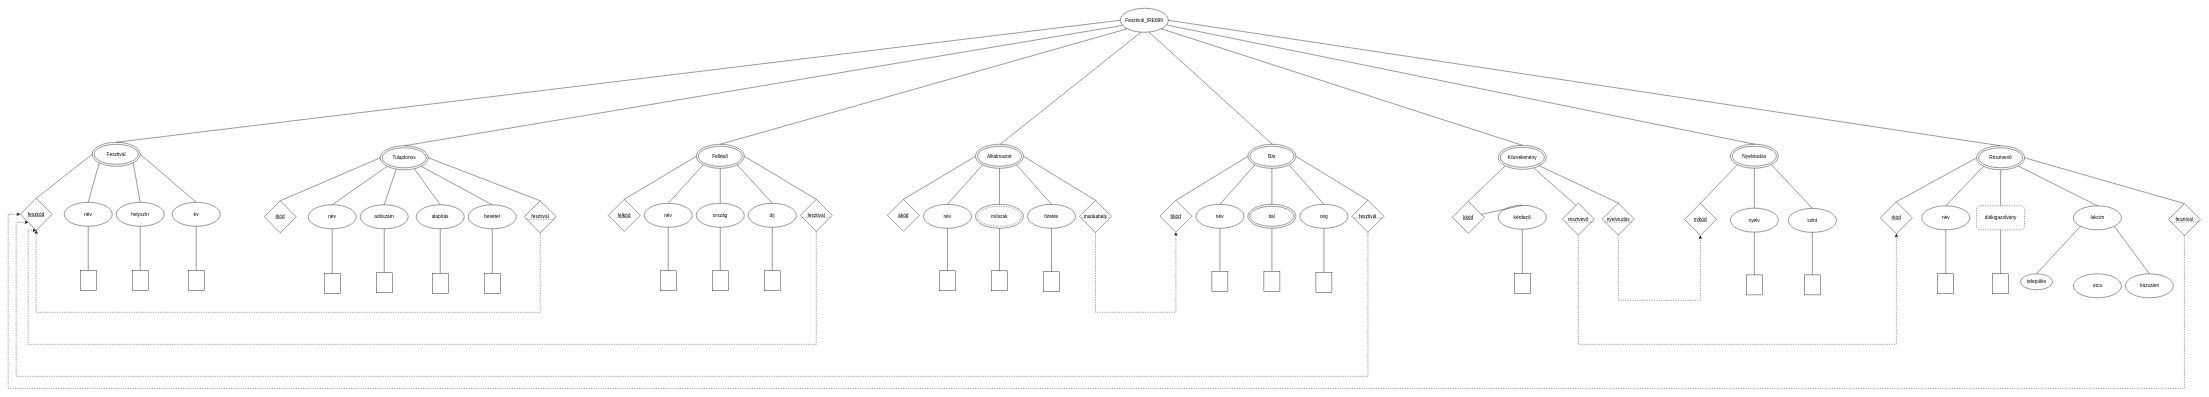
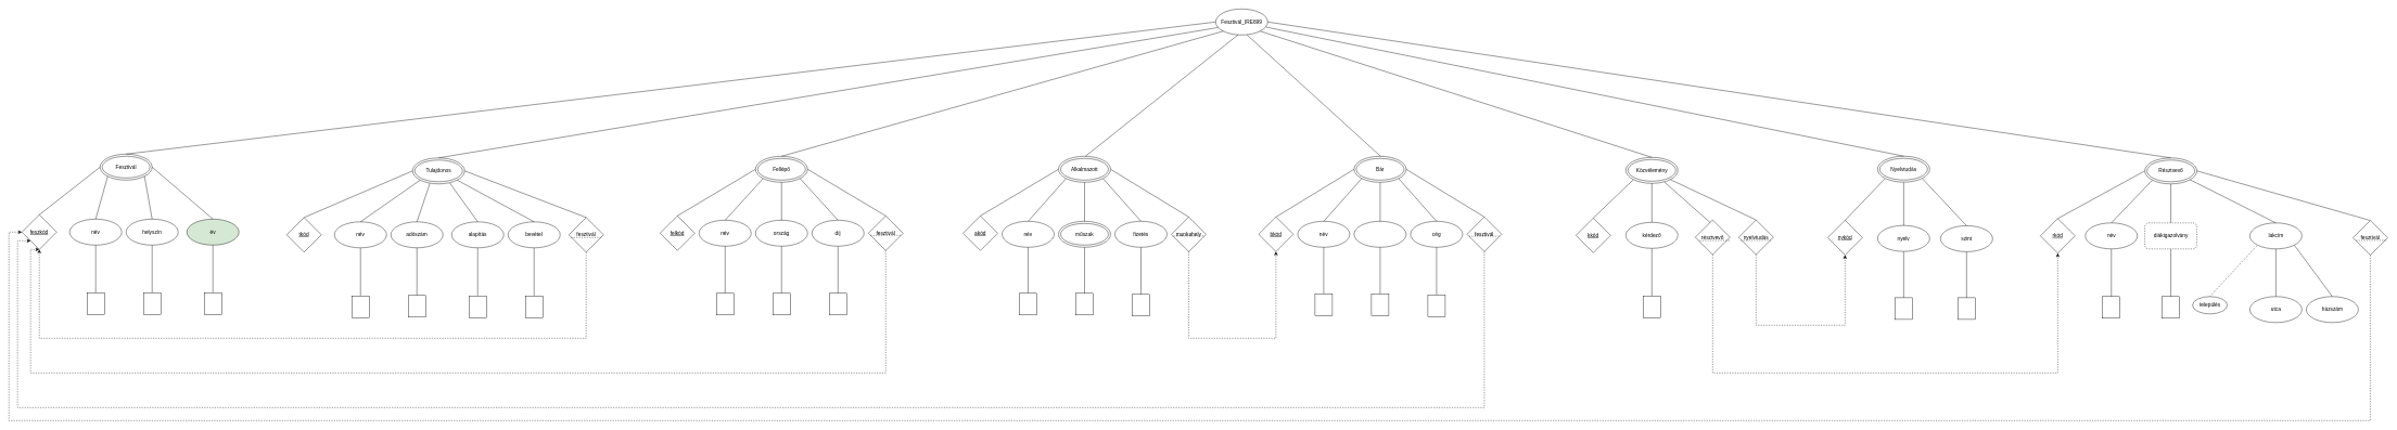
- <mxCell id="138" value="" style="endArrow=none;html=1;rounded=0;exitX=0.5;exitY=0;exitDx=0;exitDy=0;" parent="133" source="135" target="136" edge="1"><mxGeometry width="50" height="50" relative="1" as="geometry"><mxPoint x="160" y="-15" as="sourcePoint" /><mxPoint x="210" y="-65" as="targetPoint" /></mxGeometry></mxCell>
+ <mxCell id="138" value="" style="endArrow=none;html=1;rounded=0;exitX=0.5;exitY=0;exitDx=0;exitDy=0;entryX=0.5;entryY=1;entryDx=0;entryDy=0;" parent="133" source="135" target="144" edge="1"><mxGeometry width="50" height="50" relative="1" as="geometry"><mxPoint x="160" y="-15" as="sourcePoint" /><mxPoint x="210" y="-65" as="targetPoint" /></mxGeometry></mxCell>
- <mxCell id="5" value="év" style="ellipse;whiteSpace=wrap;html=1;" parent="3" vertex="1"><mxGeometry x="380" y="150" width="120" height="60" as="geometry" /></mxCell>
+ <mxCell id="5" value="év" style="ellipse;whiteSpace=wrap;html=1;fillColor=#d5e8d4;" parent="3" vertex="1"><mxGeometry x="380" y="150" width="120" height="60" as="geometry" /></mxCell>
- <mxCell id="86" value="műszak" style="ellipse;whiteSpace=wrap;html=1;container=0;dashed=1;" parent="84" vertex="1"><mxGeometry x="5" y="5" width="110" height="50" as="geometry" /></mxCell>
+ <mxCell id="86" value="műszak" style="ellipse;whiteSpace=wrap;html=1;container=0;" parent="84" vertex="1"><mxGeometry x="5" y="5" width="110" height="50" as="geometry" /></mxCell>
- <mxCell id="104" value="ital" style="ellipse;whiteSpace=wrap;html=1;container=0;" parent="90" vertex="1"><mxGeometry x="225" y="155" width="110" height="50" as="geometry" /></mxCell>
- <mxCell id="128" value="" style="endArrow=none;html=1;rounded=0;exitX=0.5;exitY=0;exitDx=0;exitDy=0;entryX=0;entryY=1;entryDx=0;entryDy=0;" parent="111" source="126" target="116" edge="1"><mxGeometry width="50" height="50" relative="1" as="geometry"><mxPoint x="445.5" y="180" as="sourcePoint" /><mxPoint x="495.5" y="130" as="targetPoint" /></mxGeometry></mxCell>
+ <mxCell id="128" value="" style="endArrow=none;html=1;rounded=0;exitX=0.5;exitY=0;exitDx=0;exitDy=0;entryX=0;entryY=1;entryDx=0;entryDy=0;dashed=1;" parent="111" source="126" target="116" edge="1"><mxGeometry width="50" height="50" relative="1" as="geometry"><mxPoint x="445.5" y="180" as="sourcePoint" /><mxPoint x="495.5" y="130" as="targetPoint" /></mxGeometry></mxCell>
+ <mxCell id="129" value="" style="endArrow=none;html=1;rounded=0;exitX=0.5;exitY=0;exitDx=0;exitDy=0;entryX=0.5;entryY=1;entryDx=0;entryDy=0;" parent="111" source="127" target="116" edge="1"><mxGeometry width="50" height="50" relative="1" as="geometry"><mxPoint x="445.5" y="180" as="sourcePoint" /><mxPoint x="495.5" y="130" as="targetPoint" /></mxGeometry></mxCell>
